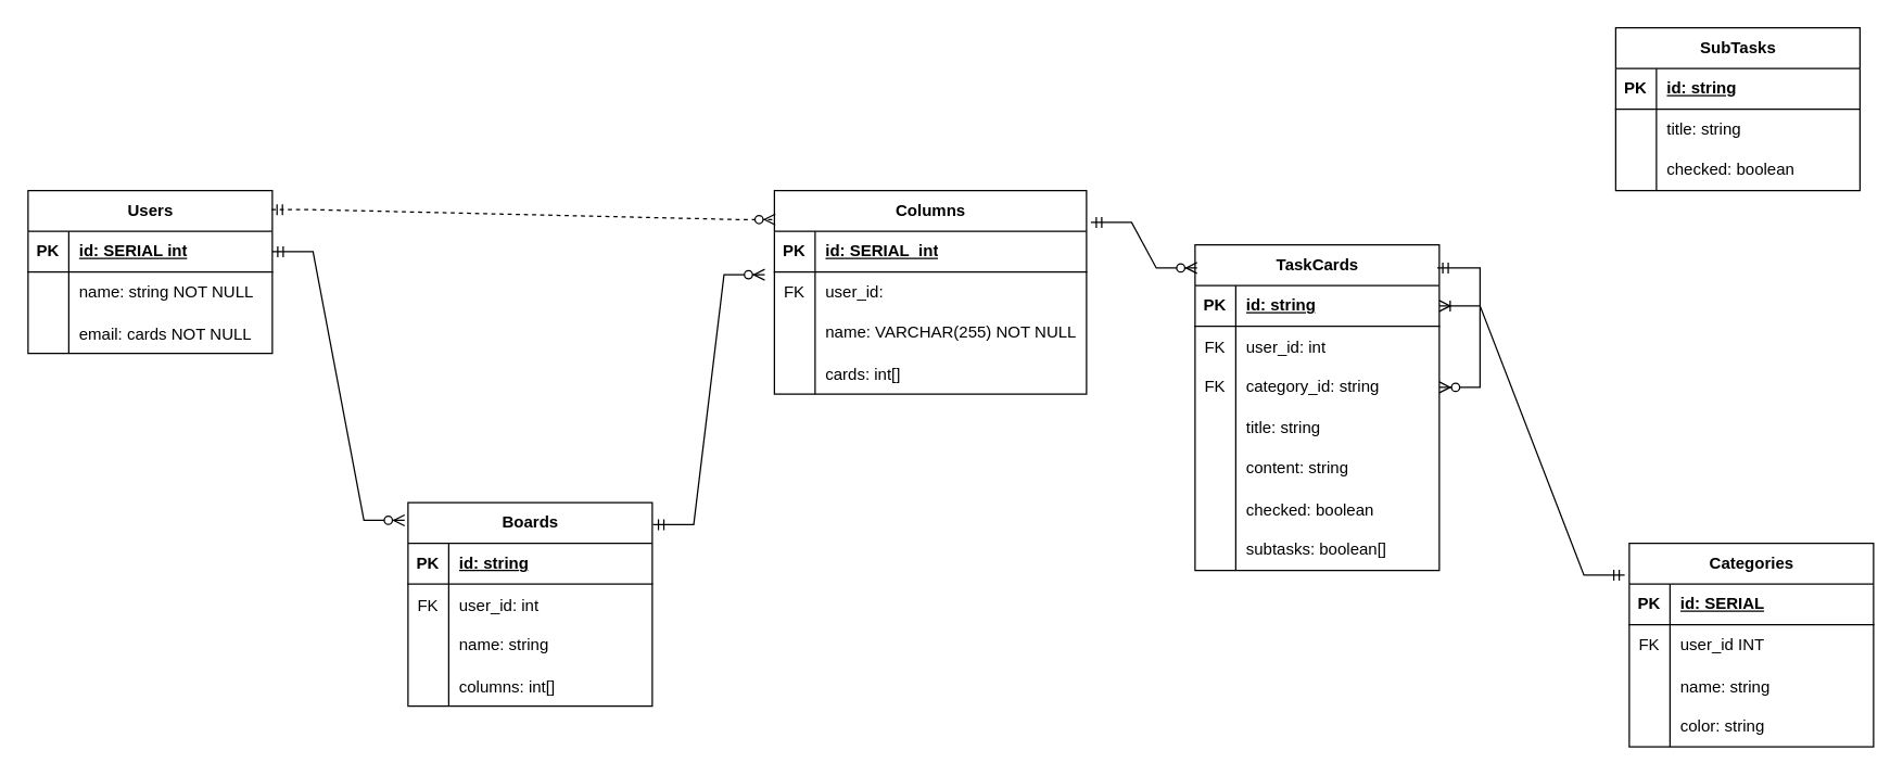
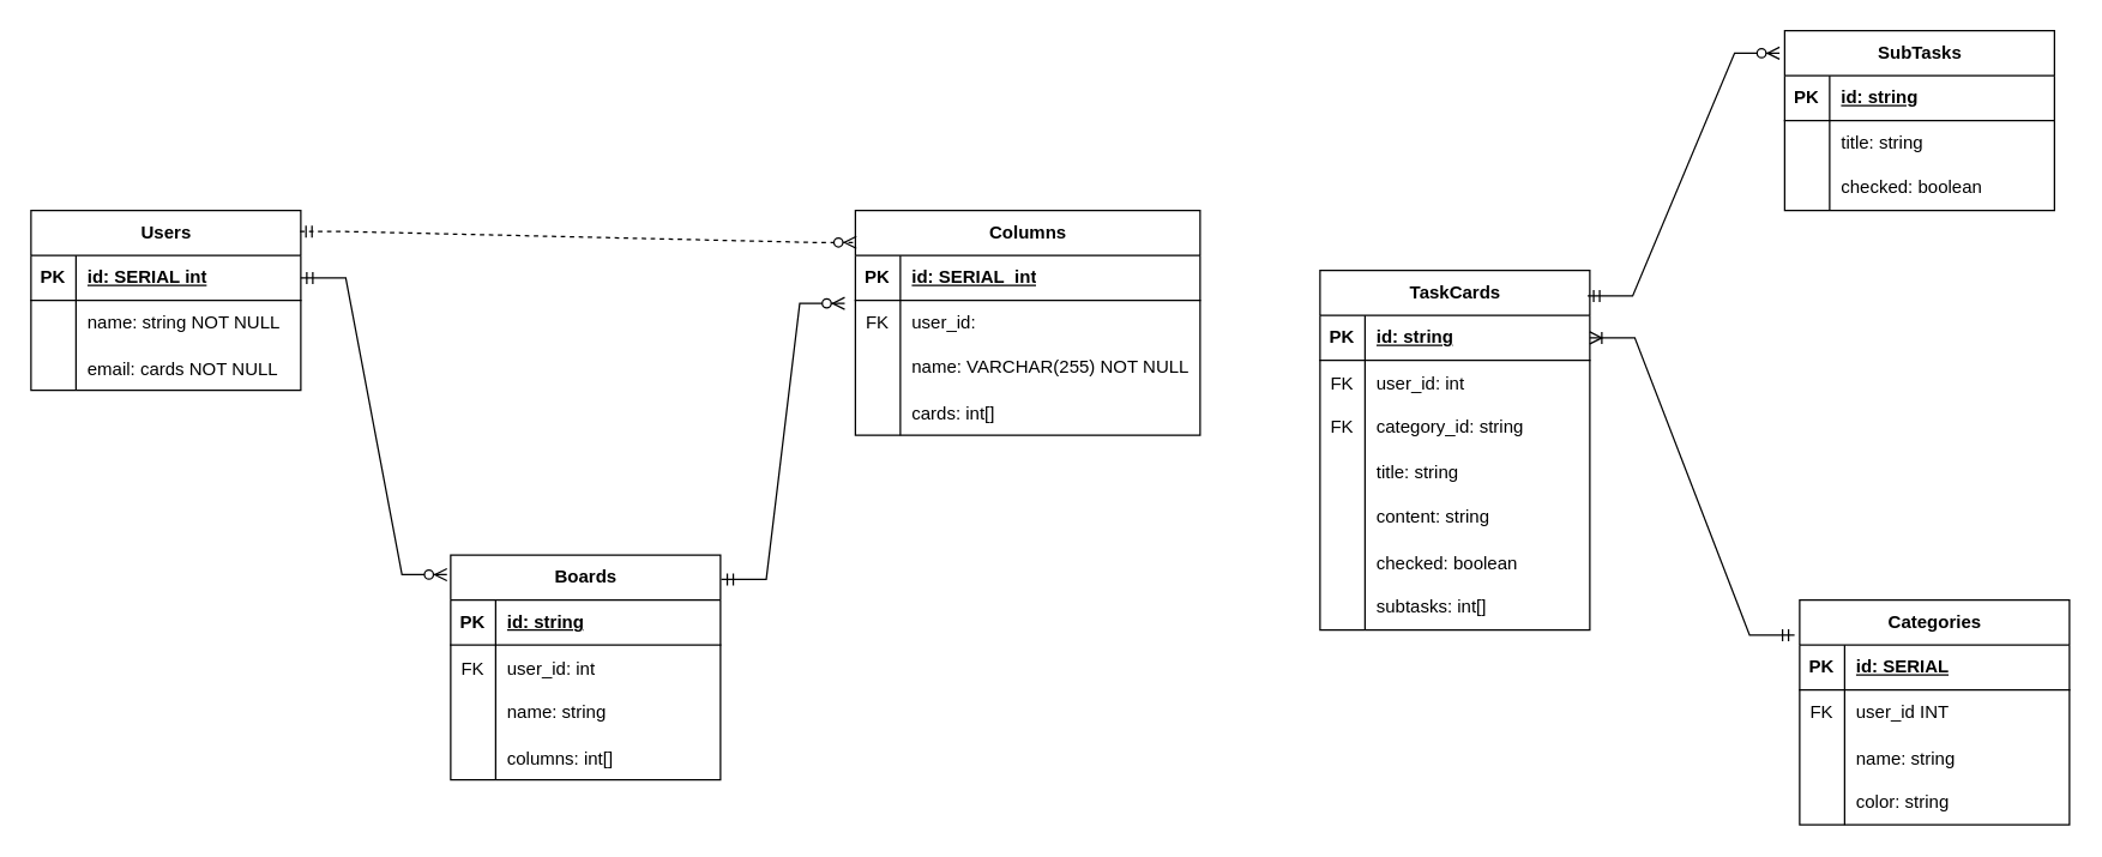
- <mxCell id="76" value="" style="edgeStyle=entityRelationEdgeStyle;fontSize=12;html=1;endArrow=ERzeroToMany;startArrow=ERmandOne;rounded=0;exitX=1.014;exitY=0.156;exitDx=0;exitDy=0;exitPerimeter=0;entryX=0.008;entryY=0.071;entryDx=0;entryDy=0;entryPerimeter=0;" edge="1" parent="1" source="47" target="2"><mxGeometry width="100" height="100" relative="1" as="geometry"><mxPoint x="872" y="198" as="sourcePoint" /><mxPoint x="938" y="230" as="targetPoint" /></mxGeometry></mxCell>
- <mxCell id="60" value="" style="edgeStyle=entityRelationEdgeStyle;fontSize=12;html=1;endArrow=ERzeroToMany;startArrow=ERmandOne;rounded=0;exitX=0.992;exitY=0.071;exitDx=0;exitDy=0;exitPerimeter=0;" edge="1" parent="1" source="2" target="11"><mxGeometry width="100" height="100" relative="1" as="geometry"><mxPoint x="960" y="270.99" as="sourcePoint" /><mxPoint x="1073.42" y="170" as="targetPoint" /></mxGeometry></mxCell>
+ <mxCell id="60" value="" style="edgeStyle=entityRelationEdgeStyle;fontSize=12;html=1;endArrow=ERzeroToMany;startArrow=ERmandOne;rounded=0;exitX=0.992;exitY=0.071;exitDx=0;exitDy=0;exitPerimeter=0;entryX=-0.019;entryY=0.125;entryDx=0;entryDy=0;entryPerimeter=0;" edge="1" parent="1" source="2" target="24"><mxGeometry width="100" height="100" relative="1" as="geometry"><mxPoint x="960" y="270.99" as="sourcePoint" /><mxPoint x="1073.42" y="170" as="targetPoint" /></mxGeometry></mxCell>
- <mxCell id="23" value="subtasks: boolean[]" style="shape=partialRectangle;connectable=0;fillColor=none;top=0;left=0;bottom=0;right=0;align=left;spacingLeft=6;fontStyle=0;overflow=hidden;whiteSpace=wrap;html=1;" vertex="1" parent="21"><mxGeometry x="30" width="150" height="30" as="geometry"><mxRectangle width="150" height="30" as="alternateBounds" /></mxGeometry></mxCell>
+ <mxCell id="23" value="subtasks: int[]" style="shape=partialRectangle;connectable=0;fillColor=none;top=0;left=0;bottom=0;right=0;align=left;spacingLeft=6;fontStyle=0;overflow=hidden;whiteSpace=wrap;html=1;" vertex="1" parent="21"><mxGeometry x="30" width="150" height="30" as="geometry"><mxRectangle width="150" height="30" as="alternateBounds" /></mxGeometry></mxCell>
